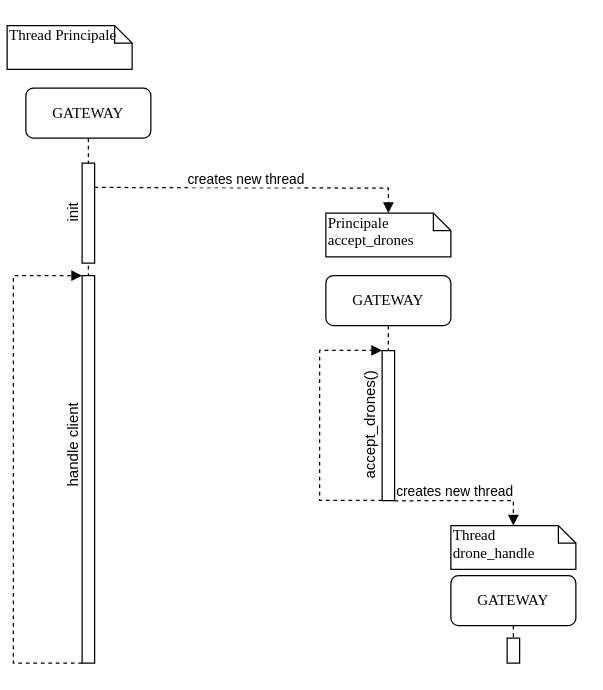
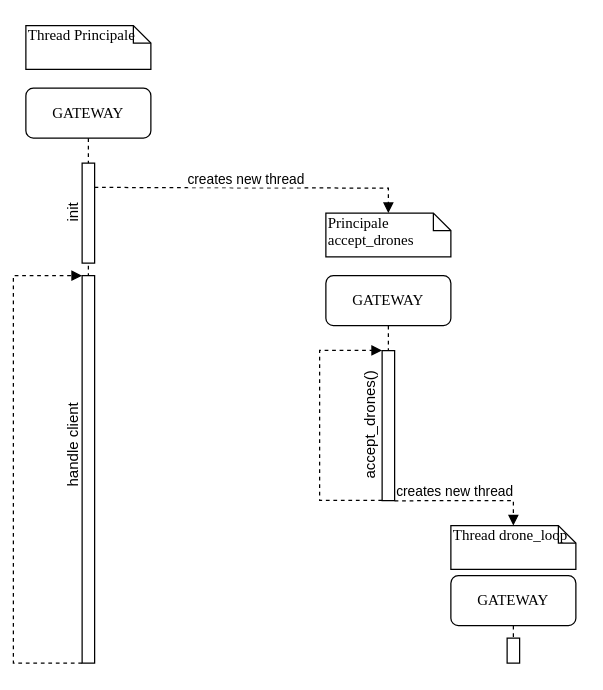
- <mxCell id="4" value="Thread Principale" style="shape=note;whiteSpace=wrap;html=1;size=14;verticalAlign=top;align=left;spacingTop=-6;rounded=0;shadow=0;comic=0;labelBackgroundColor=none;strokeWidth=1;fontFamily=Verdana;fontSize=12" vertex="1" parent="1"><mxGeometry x="5" y="20" width="100" height="35" as="geometry" /></mxCell>
+ <mxCell id="4" value="Thread Principale" style="shape=note;whiteSpace=wrap;html=1;size=14;verticalAlign=top;align=left;spacingTop=-6;rounded=0;shadow=0;comic=0;labelBackgroundColor=none;strokeWidth=1;fontFamily=Verdana;fontSize=12" vertex="1" parent="1"><mxGeometry x="20" y="20" width="100" height="35" as="geometry" /></mxCell>
- <mxCell id="16" value="Thread drone_handle" style="shape=note;whiteSpace=wrap;html=1;size=14;verticalAlign=top;align=left;spacingTop=-6;rounded=0;shadow=0;comic=0;labelBackgroundColor=none;strokeWidth=1;fontFamily=Verdana;fontSize=12" vertex="1" parent="1"><mxGeometry x="360" y="420" width="100" height="35" as="geometry" /></mxCell>
+ <mxCell id="16" value="Thread drone_loop" style="shape=note;whiteSpace=wrap;html=1;size=14;verticalAlign=top;align=left;spacingTop=-6;rounded=0;shadow=0;comic=0;labelBackgroundColor=none;strokeWidth=1;fontFamily=Verdana;fontSize=12" vertex="1" parent="1"><mxGeometry x="360" y="420" width="100" height="35" as="geometry" /></mxCell>
